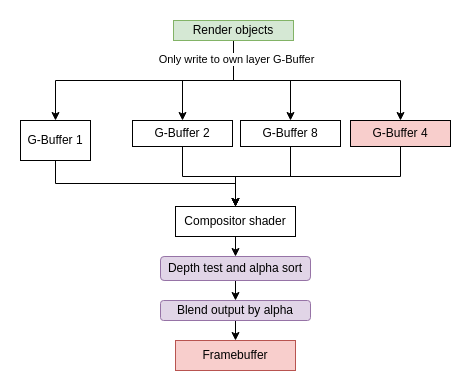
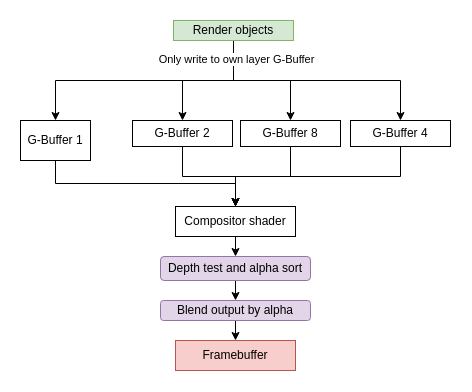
- <mxCell id="9" value="G-Buffer 4" style="rounded=0;whiteSpace=wrap;html=1;fillColor=#f8cecc;" vertex="1" parent="1"><mxGeometry x="350" y="120" width="100" height="26" as="geometry" /></mxCell>
+ <mxCell id="9" value="G-Buffer 4" style="rounded=0;whiteSpace=wrap;html=1;" vertex="1" parent="1"><mxGeometry x="350" y="120" width="100" height="26" as="geometry" /></mxCell>
